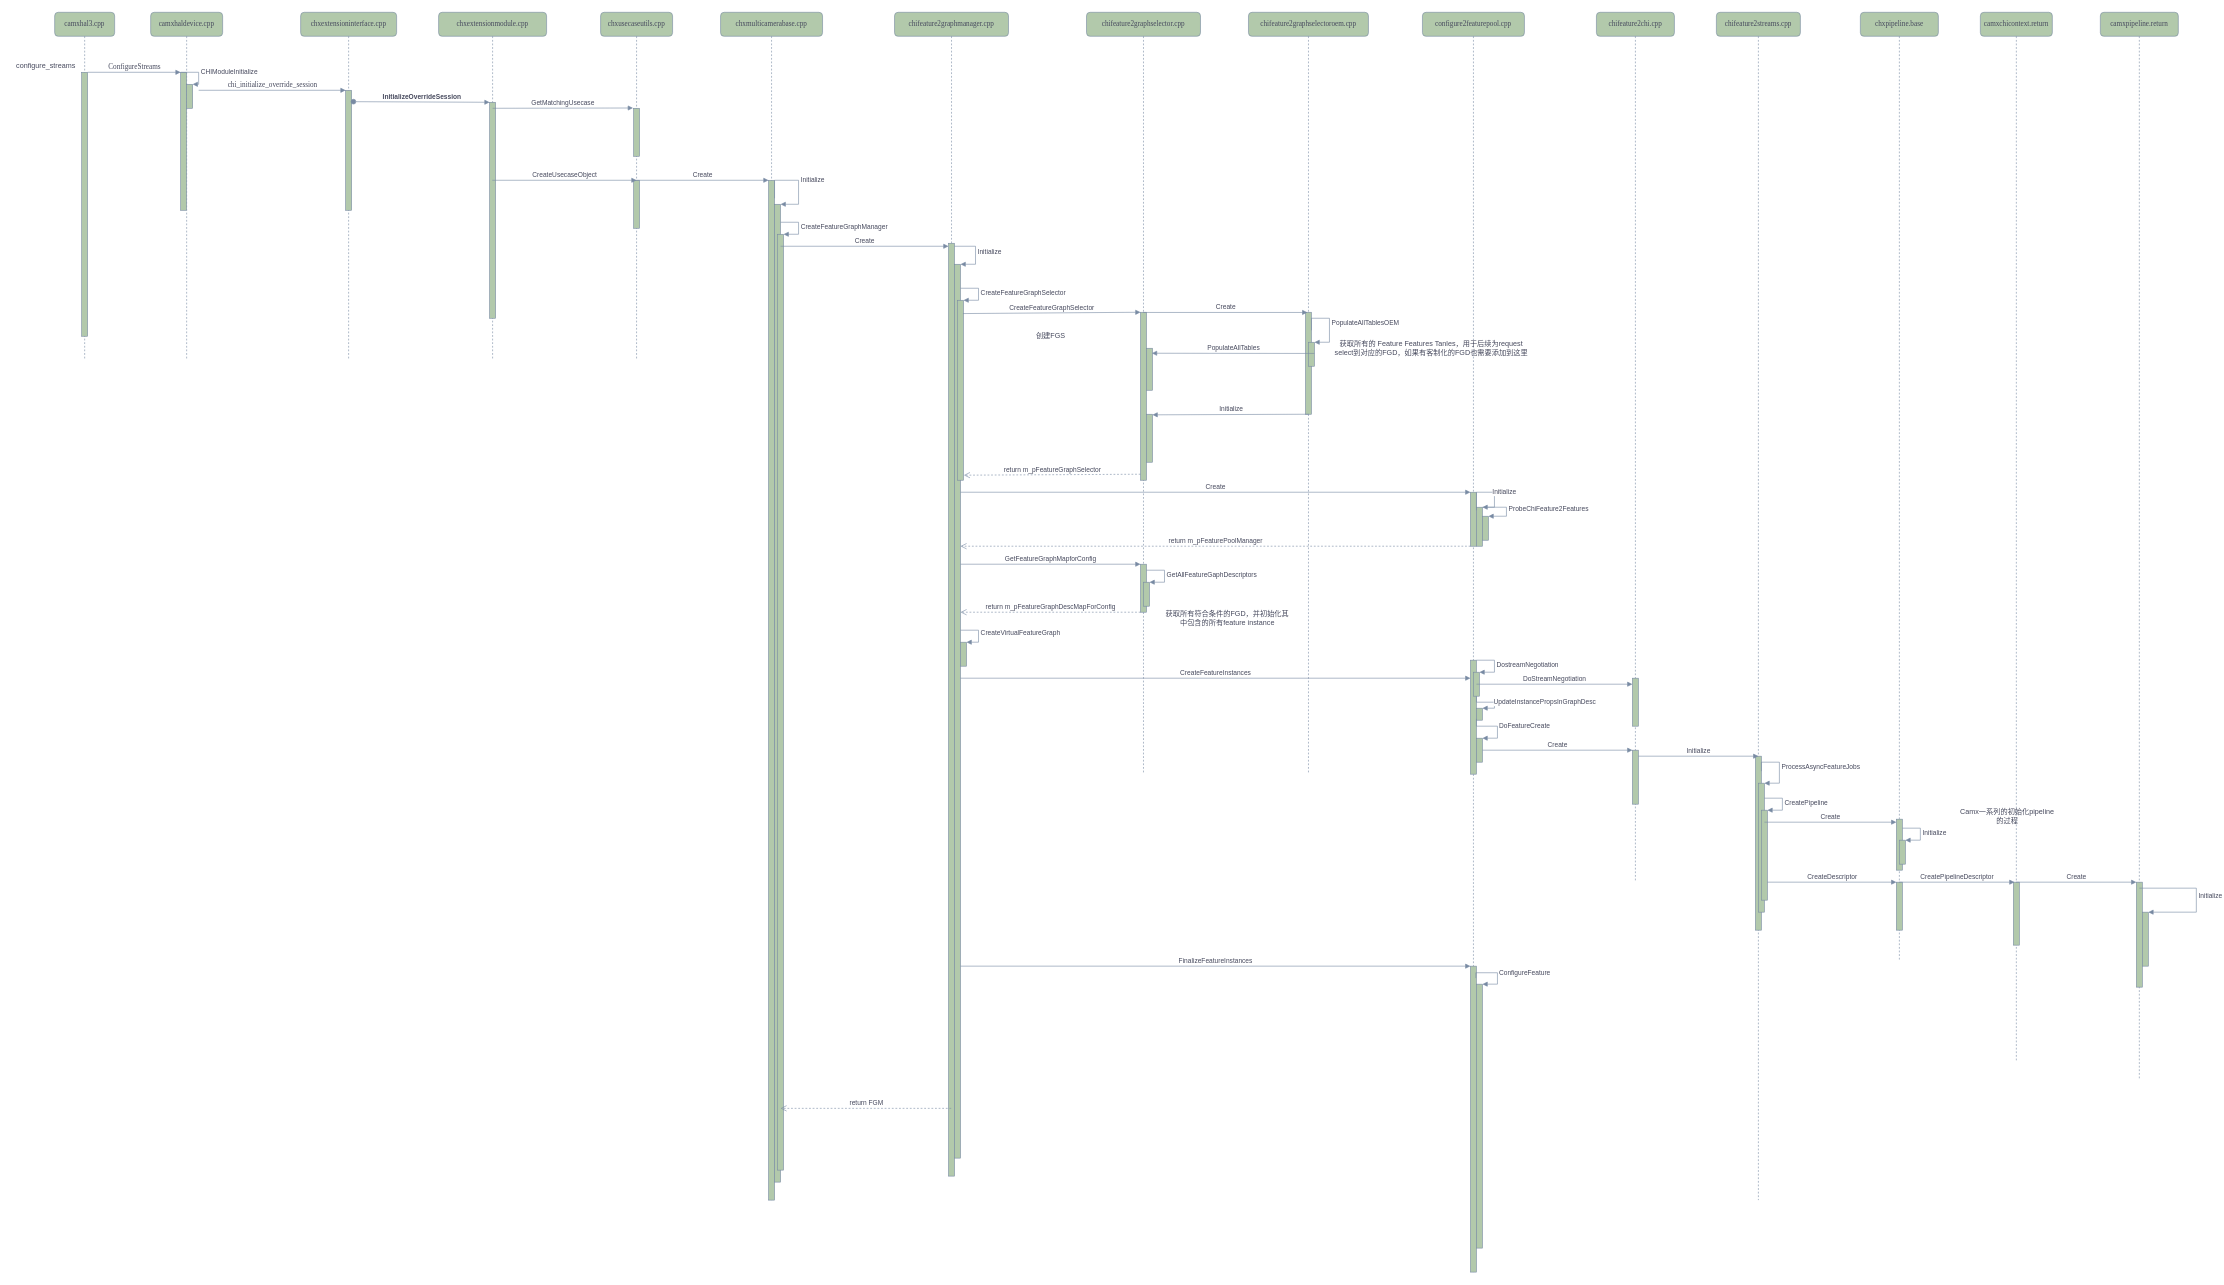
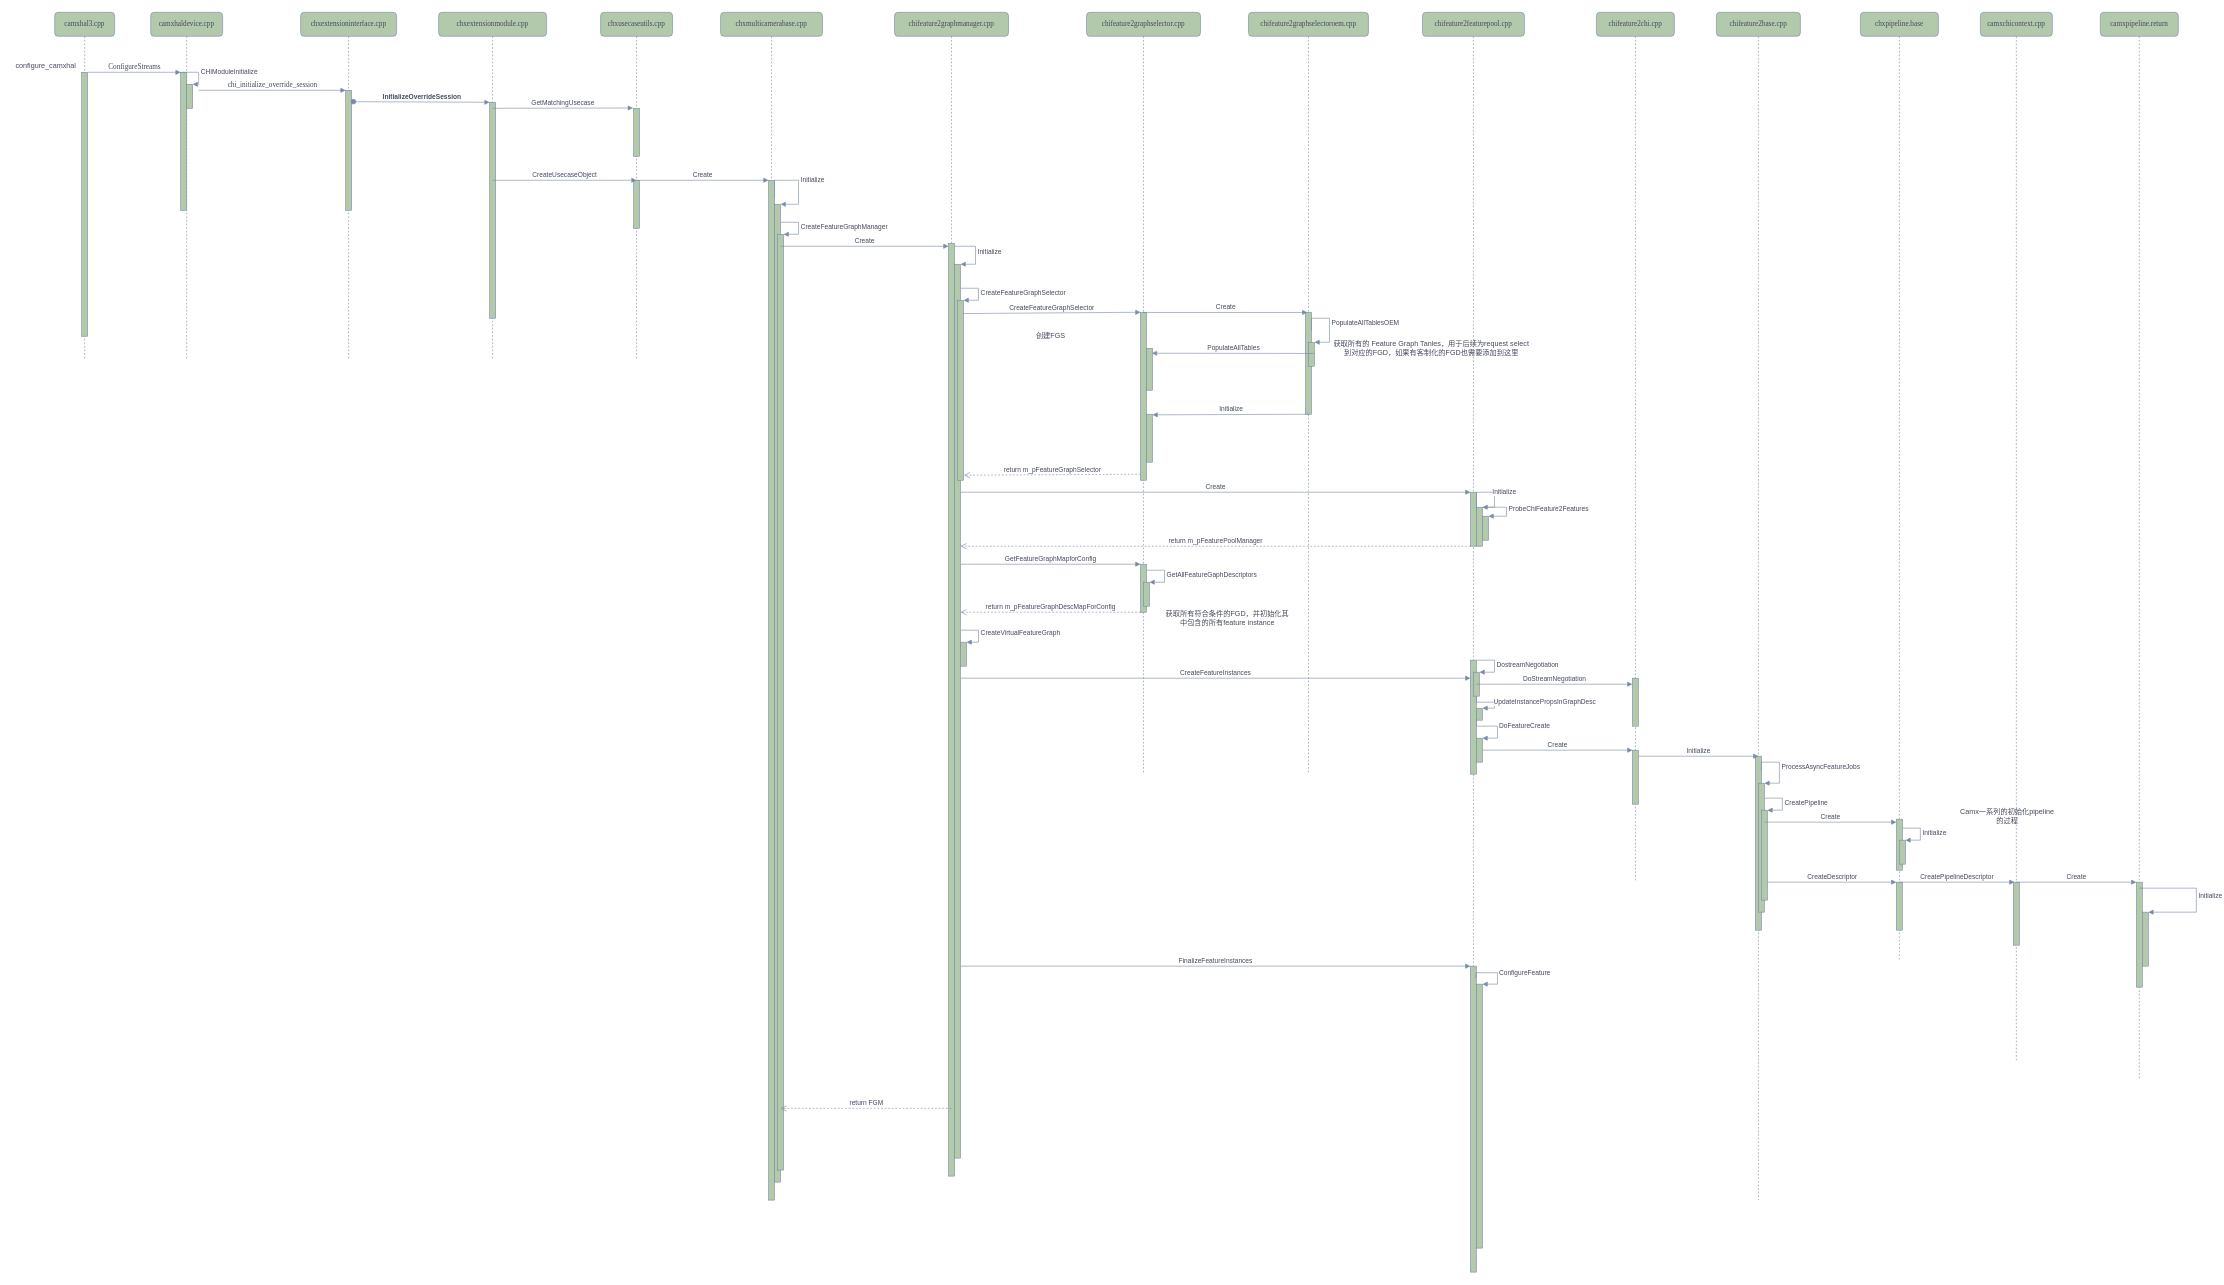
- <mxCell id="49" value="configure2featurepool.cpp" style="shape=umlLifeline;perimeter=lifelinePerimeter;whiteSpace=wrap;html=1;container=1;collapsible=0;recursiveResize=0;outlineConnect=0;rounded=1;shadow=0;comic=0;labelBackgroundColor=none;strokeWidth=1;fontFamily=Verdana;fontSize=12;align=center;fillColor=#B2C9AB;strokeColor=#788AA3;fontColor=#46495D;" vertex="1" parent="1"><mxGeometry x="2370" y="20" width="170" height="2100" as="geometry" /></mxCell>
+ <mxCell id="49" value="chifeature2featurepool.cpp" style="shape=umlLifeline;perimeter=lifelinePerimeter;whiteSpace=wrap;html=1;container=1;collapsible=0;recursiveResize=0;outlineConnect=0;rounded=1;shadow=0;comic=0;labelBackgroundColor=none;strokeWidth=1;fontFamily=Verdana;fontSize=12;align=center;fillColor=#B2C9AB;strokeColor=#788AA3;fontColor=#46495D;" vertex="1" parent="1"><mxGeometry x="2370" y="20" width="170" height="2100" as="geometry" /></mxCell>
- <mxCell id="78" value="chifeature2streams.cpp" style="shape=umlLifeline;perimeter=lifelinePerimeter;whiteSpace=wrap;html=1;container=1;collapsible=0;recursiveResize=0;outlineConnect=0;rounded=1;shadow=0;comic=0;labelBackgroundColor=none;strokeWidth=1;fontFamily=Verdana;fontSize=12;align=center;fillColor=#B2C9AB;strokeColor=#788AA3;fontColor=#46495D;" vertex="1" parent="1"><mxGeometry x="2860" y="20" width="140" height="1980" as="geometry" /></mxCell>
+ <mxCell id="78" value="chifeature2base.cpp" style="shape=umlLifeline;perimeter=lifelinePerimeter;whiteSpace=wrap;html=1;container=1;collapsible=0;recursiveResize=0;outlineConnect=0;rounded=1;shadow=0;comic=0;labelBackgroundColor=none;strokeWidth=1;fontFamily=Verdana;fontSize=12;align=center;fillColor=#B2C9AB;strokeColor=#788AA3;fontColor=#46495D;" vertex="1" parent="1"><mxGeometry x="2860" y="20" width="140" height="1980" as="geometry" /></mxCell>
- <mxCell id="94" value="camxchicontext.return" style="shape=umlLifeline;perimeter=lifelinePerimeter;whiteSpace=wrap;html=1;container=1;collapsible=0;recursiveResize=0;outlineConnect=0;rounded=1;shadow=0;comic=0;labelBackgroundColor=none;strokeWidth=1;fontFamily=Verdana;fontSize=12;align=center;fillColor=#B2C9AB;strokeColor=#788AA3;fontColor=#46495D;" vertex="1" parent="1"><mxGeometry x="3300" y="20" width="120" height="1750" as="geometry" /></mxCell>
+ <mxCell id="94" value="camxchicontext.cpp" style="shape=umlLifeline;perimeter=lifelinePerimeter;whiteSpace=wrap;html=1;container=1;collapsible=0;recursiveResize=0;outlineConnect=0;rounded=1;shadow=0;comic=0;labelBackgroundColor=none;strokeWidth=1;fontFamily=Verdana;fontSize=12;align=center;fillColor=#B2C9AB;strokeColor=#788AA3;fontColor=#46495D;" vertex="1" parent="1"><mxGeometry x="3300" y="20" width="120" height="1750" as="geometry" /></mxCell>
- <mxCell id="29" value="configure_streams" style="text;html=1;align=center;verticalAlign=middle;resizable=0;points=[];autosize=1;strokeColor=none;fontColor=#46495D;" vertex="1" parent="1"><mxGeometry x="20" y="100" width="110" height="20" as="geometry" /></mxCell>
+ <mxCell id="29" value="configure_camxhal" style="text;html=1;align=center;verticalAlign=middle;resizable=0;points=[];autosize=1;strokeColor=none;fontColor=#46495D;" vertex="1" parent="1"><mxGeometry x="20" y="100" width="110" height="20" as="geometry" /></mxCell>
- <mxCell id="105" value="获取所有的 Feature Features Tanles，用于后续为request select到对应的FGD，如果有客制化的FGD也需要添加到这里" style="text;html=1;strokeColor=none;fillColor=none;align=center;verticalAlign=middle;whiteSpace=wrap;rounded=0;sketch=0;fontColor=#46495D;" vertex="1" parent="1"><mxGeometry x="2220" y="550" width="330" height="60" as="geometry" /></mxCell>
+ <mxCell id="105" value="获取所有的 Feature Graph Tanles，用于后续为request select到对应的FGD，如果有客制化的FGD也需要添加到这里" style="text;html=1;strokeColor=none;fillColor=none;align=center;verticalAlign=middle;whiteSpace=wrap;rounded=0;sketch=0;fontColor=#46495D;" vertex="1" parent="1"><mxGeometry x="2220" y="550" width="330" height="60" as="geometry" /></mxCell>
